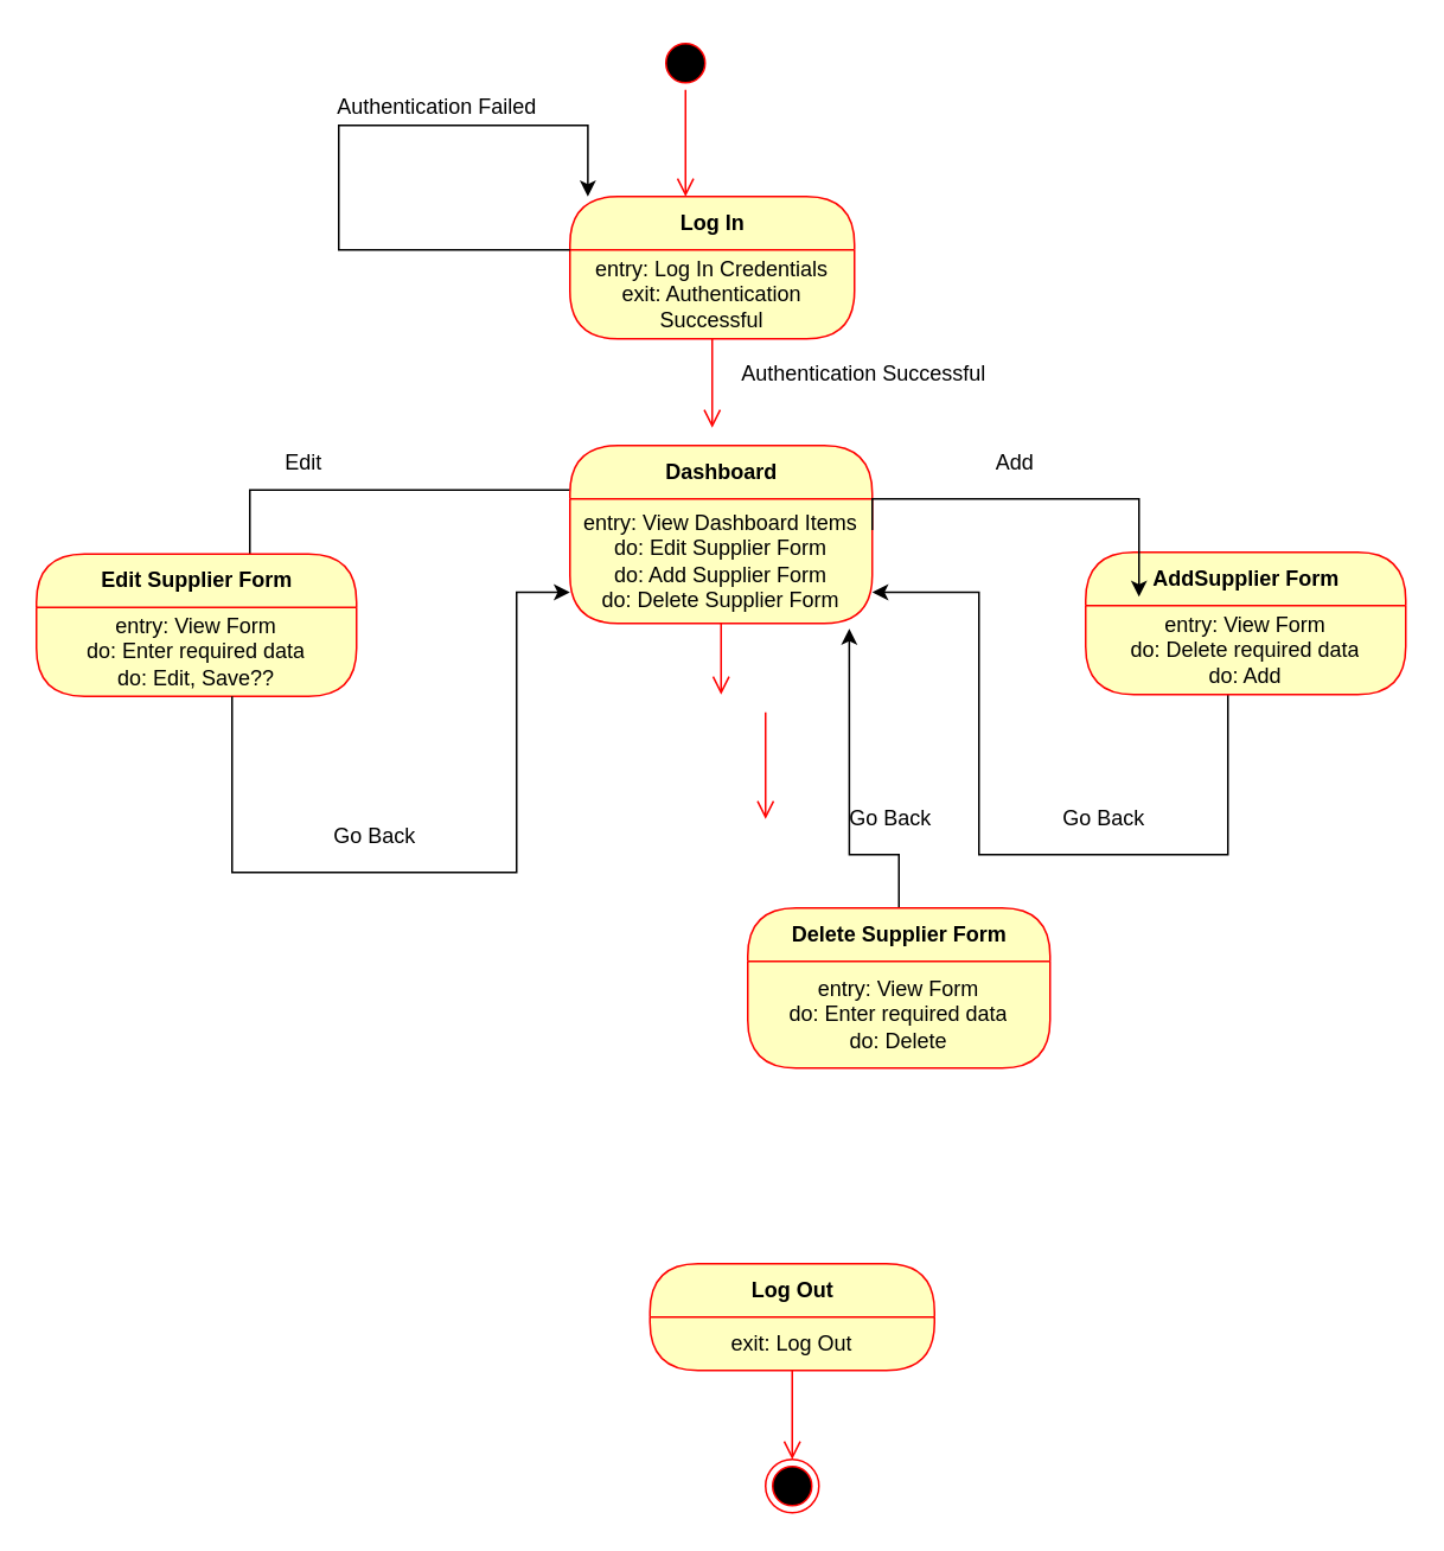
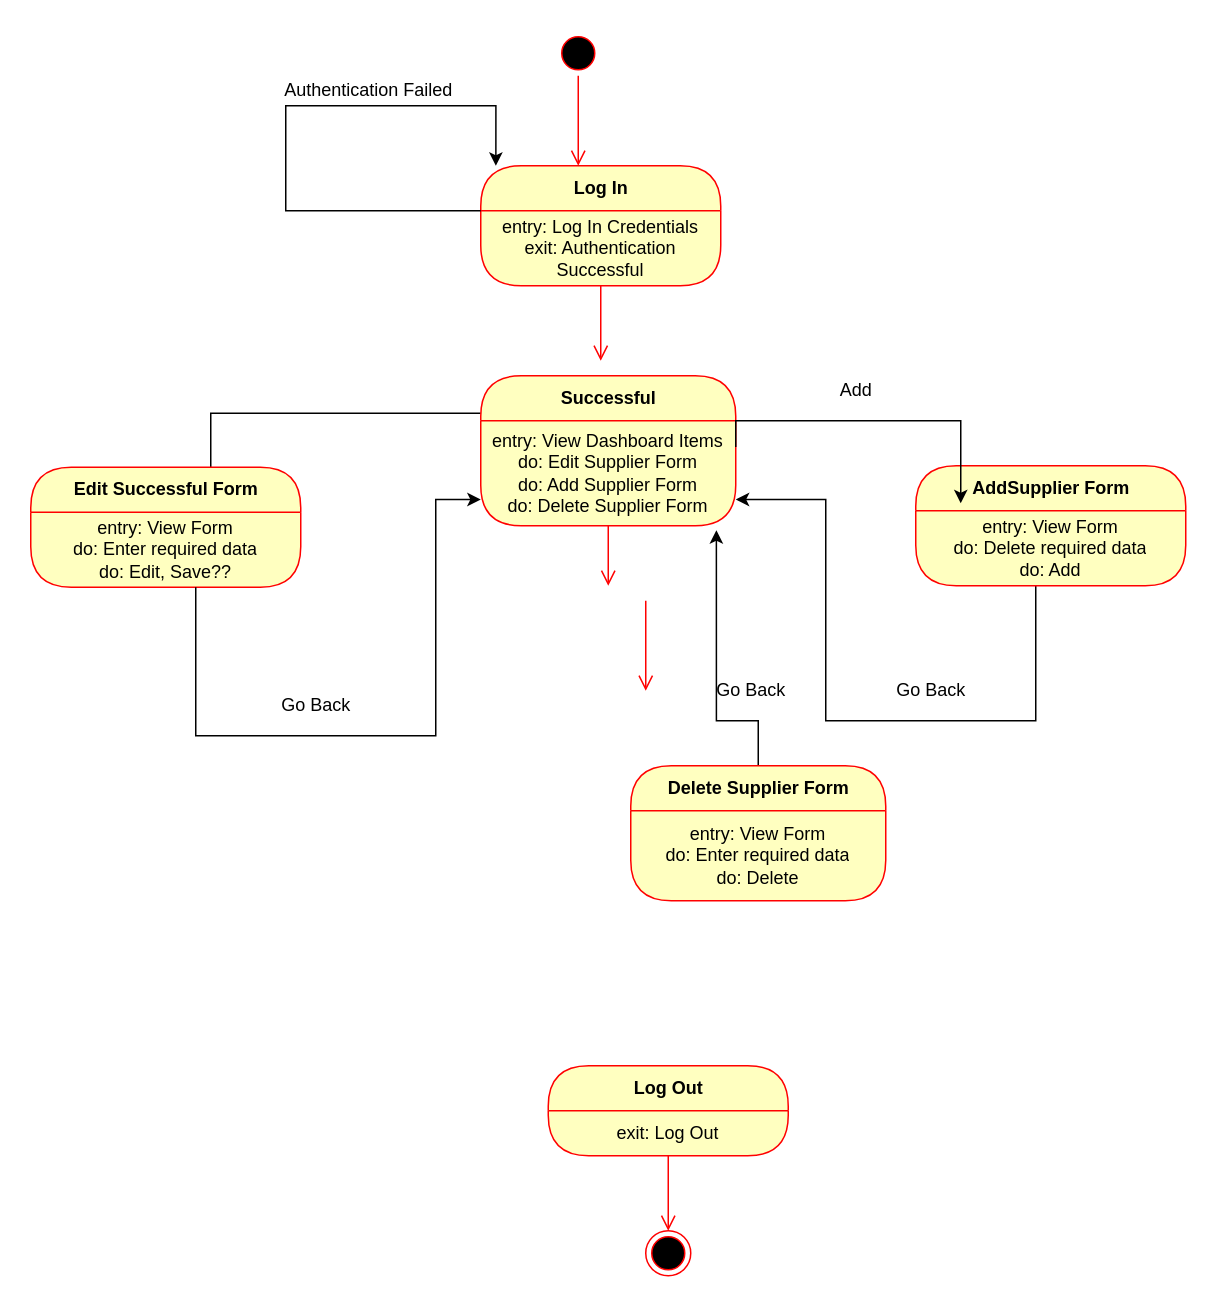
- <mxCell id="9" value="Authentication Successful" style="text;html=1;align=center;verticalAlign=middle;resizable=0;points=[];autosize=1;strokeColor=none;" vertex="1" parent="1"><mxGeometry x="410" y="200" width="150" height="20" as="geometry" /></mxCell>
- <mxCell id="19" value="Edit" style="text;html=1;align=center;verticalAlign=middle;resizable=0;points=[];autosize=1;strokeColor=none;" vertex="1" parent="1"><mxGeometry x="150" y="250" width="40" height="20" as="geometry" /></mxCell>
- <mxCell id="11" value="Dashboard" style="swimlane;html=1;fontStyle=1;align=center;verticalAlign=middle;childLayout=stackLayout;horizontal=1;startSize=30;horizontalStack=0;resizeParent=0;resizeLast=1;container=0;fontColor=#000000;collapsible=0;rounded=1;arcSize=30;strokeColor=#ff0000;fillColor=#ffffc0;swimlaneFillColor=#ffffc0;dropTarget=0;" vertex="1" parent="1"><mxGeometry x="320" y="250" width="170" height="100" as="geometry" /></mxCell>
+ <mxCell id="11" value="Successful" style="swimlane;html=1;fontStyle=1;align=center;verticalAlign=middle;childLayout=stackLayout;horizontal=1;startSize=30;horizontalStack=0;resizeParent=0;resizeLast=1;container=0;fontColor=#000000;collapsible=0;rounded=1;arcSize=30;strokeColor=#ff0000;fillColor=#ffffc0;swimlaneFillColor=#ffffc0;dropTarget=0;" vertex="1" parent="1"><mxGeometry x="320" y="250" width="170" height="100" as="geometry" /></mxCell>
- <mxCell id="14" value="Edit Supplier Form" style="swimlane;html=1;fontStyle=1;align=center;verticalAlign=middle;childLayout=stackLayout;horizontal=1;startSize=30;horizontalStack=0;resizeParent=0;resizeLast=1;container=0;fontColor=#000000;collapsible=0;rounded=1;arcSize=30;strokeColor=#ff0000;fillColor=#ffffc0;swimlaneFillColor=#ffffc0;dropTarget=0;" vertex="1" parent="1"><mxGeometry x="20" y="311" width="180" height="80" as="geometry" /></mxCell>
+ <mxCell id="14" value="Edit Successful Form" style="swimlane;html=1;fontStyle=1;align=center;verticalAlign=middle;childLayout=stackLayout;horizontal=1;startSize=30;horizontalStack=0;resizeParent=0;resizeLast=1;container=0;fontColor=#000000;collapsible=0;rounded=1;arcSize=30;strokeColor=#ff0000;fillColor=#ffffc0;swimlaneFillColor=#ffffc0;dropTarget=0;" vertex="1" parent="1"><mxGeometry x="20" y="311" width="180" height="80" as="geometry" /></mxCell>
